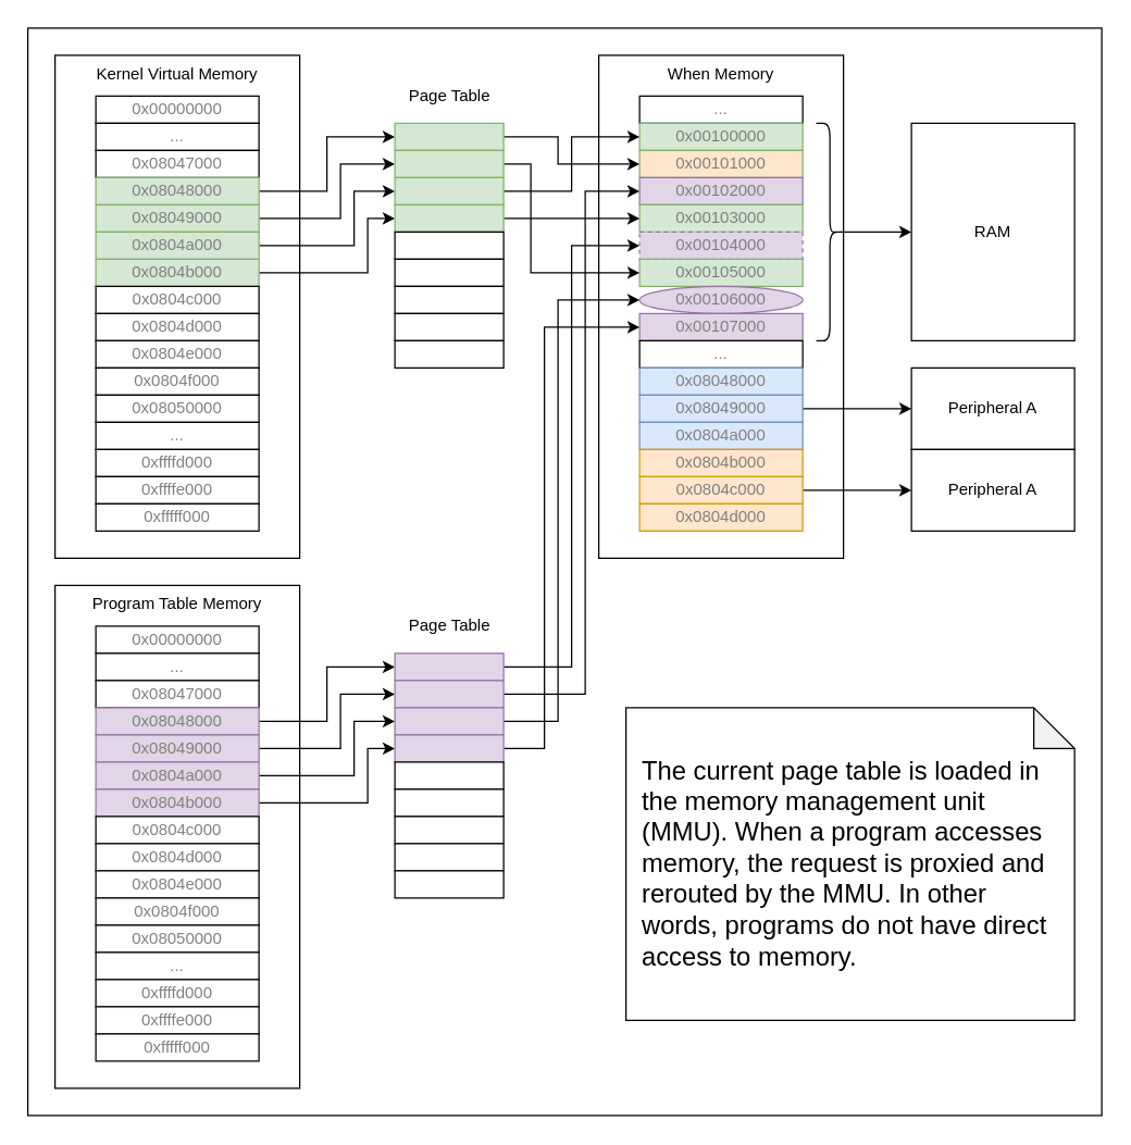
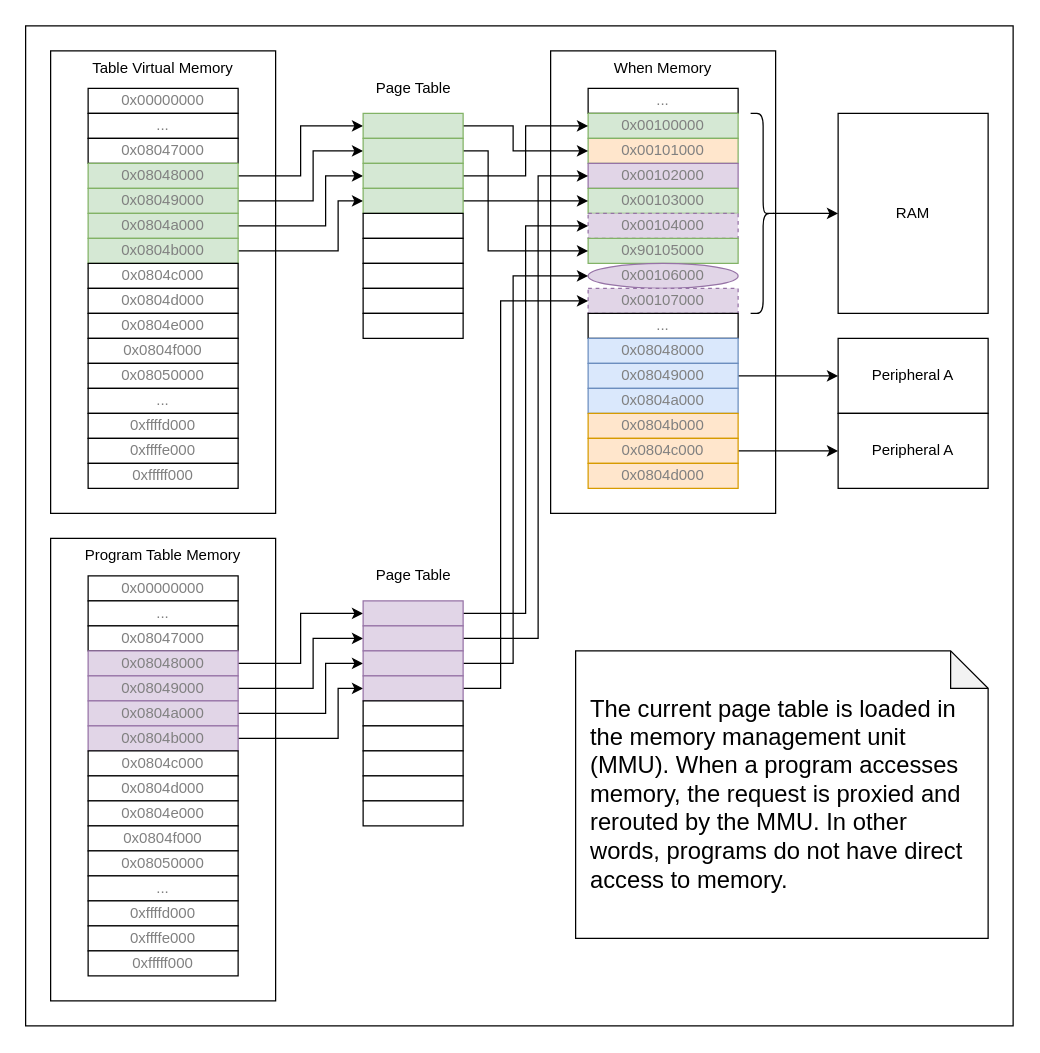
- <mxCell id="3" value="Kernel Virtual Memory" style="rounded=0;whiteSpace=wrap;html=1;verticalAlign=top;" vertex="1" parent="1"><mxGeometry x="40" y="40" width="180" height="370" as="geometry" /></mxCell>
+ <mxCell id="3" value="Table Virtual Memory" style="rounded=0;whiteSpace=wrap;html=1;verticalAlign=top;" vertex="1" parent="1"><mxGeometry x="40" y="40" width="180" height="370" as="geometry" /></mxCell>
- <mxCell id="31" value="0x00105000" style="rounded=0;whiteSpace=wrap;html=1;fillColor=#d5e8d4;strokeColor=#82b366;fontColor=#808080;" vertex="1" parent="1"><mxGeometry x="470" y="190" width="120" height="20" as="geometry" /></mxCell>
+ <mxCell id="31" value="0x90105000" style="rounded=0;whiteSpace=wrap;html=1;fillColor=#d5e8d4;strokeColor=#82b366;fontColor=#808080;" vertex="1" parent="1"><mxGeometry x="470" y="190" width="120" height="20" as="geometry" /></mxCell>
- <mxCell id="33" value="0x00107000" style="rounded=0;whiteSpace=wrap;html=1;fillColor=#e1d5e7;strokeColor=#9673a6;fontColor=#808080;" vertex="1" parent="1"><mxGeometry x="470" y="230" width="120" height="20" as="geometry" /></mxCell>
+ <mxCell id="33" value="0x00107000" style="rounded=0;whiteSpace=wrap;html=1;fillColor=#e1d5e7;strokeColor=#9673a6;fontColor=#808080;dashed=1;" vertex="1" parent="1"><mxGeometry x="470" y="230" width="120" height="20" as="geometry" /></mxCell>
